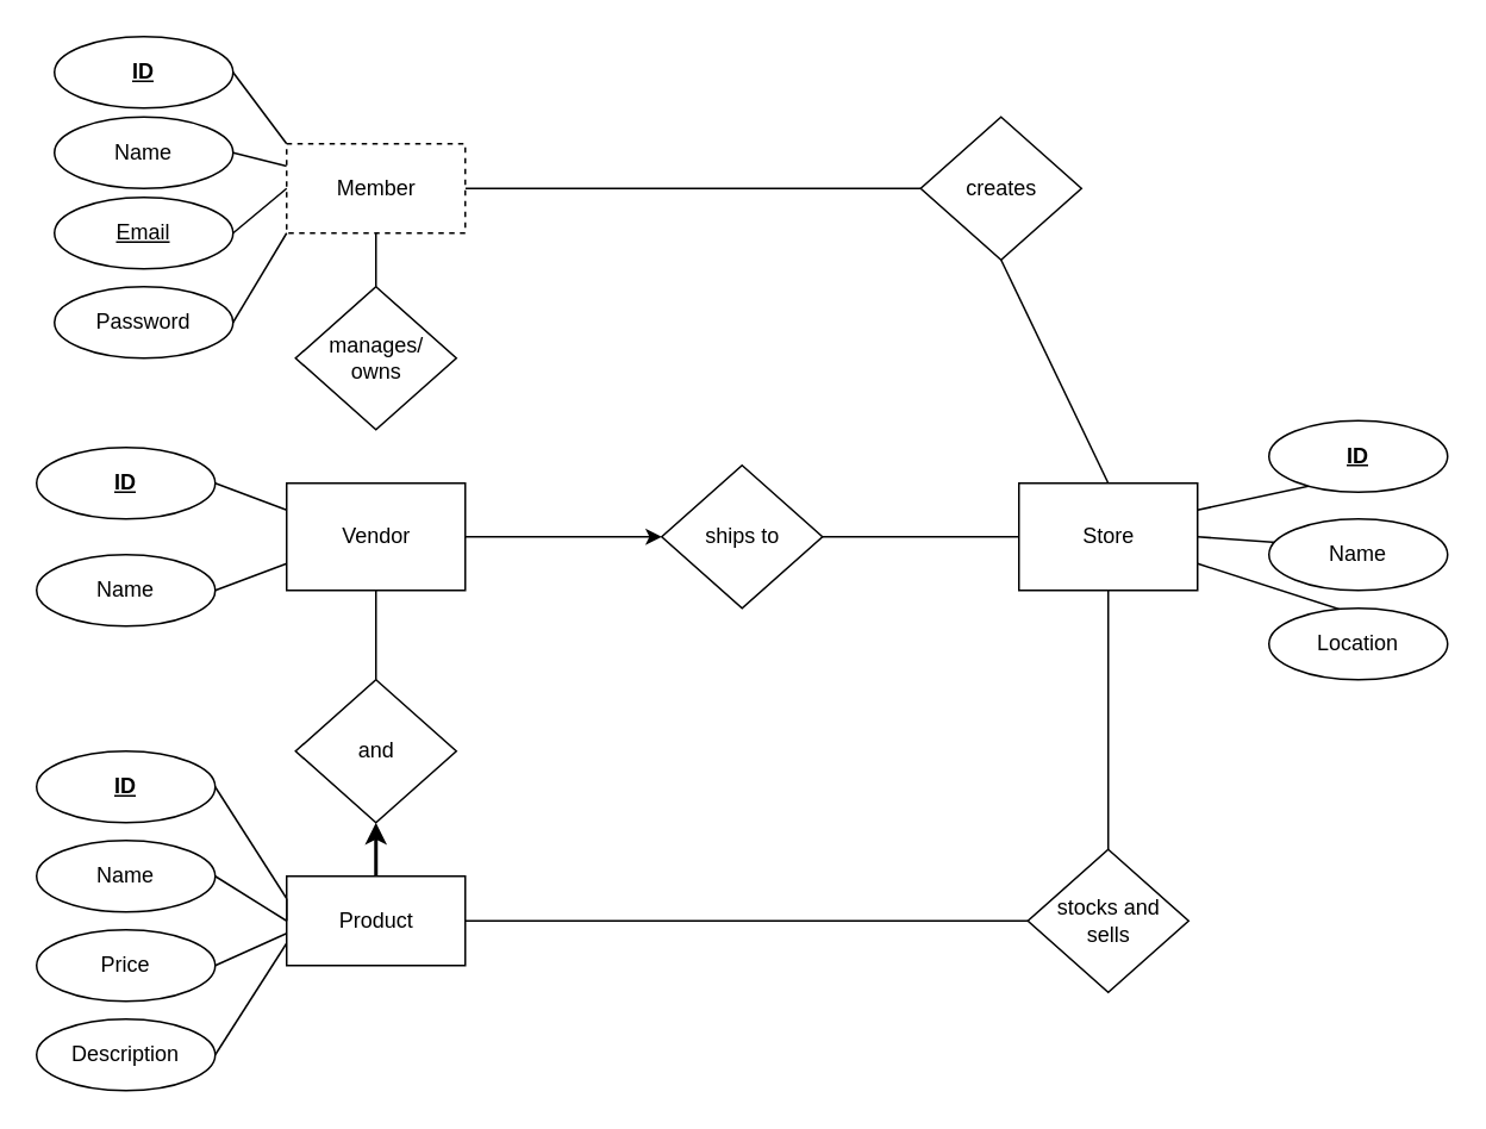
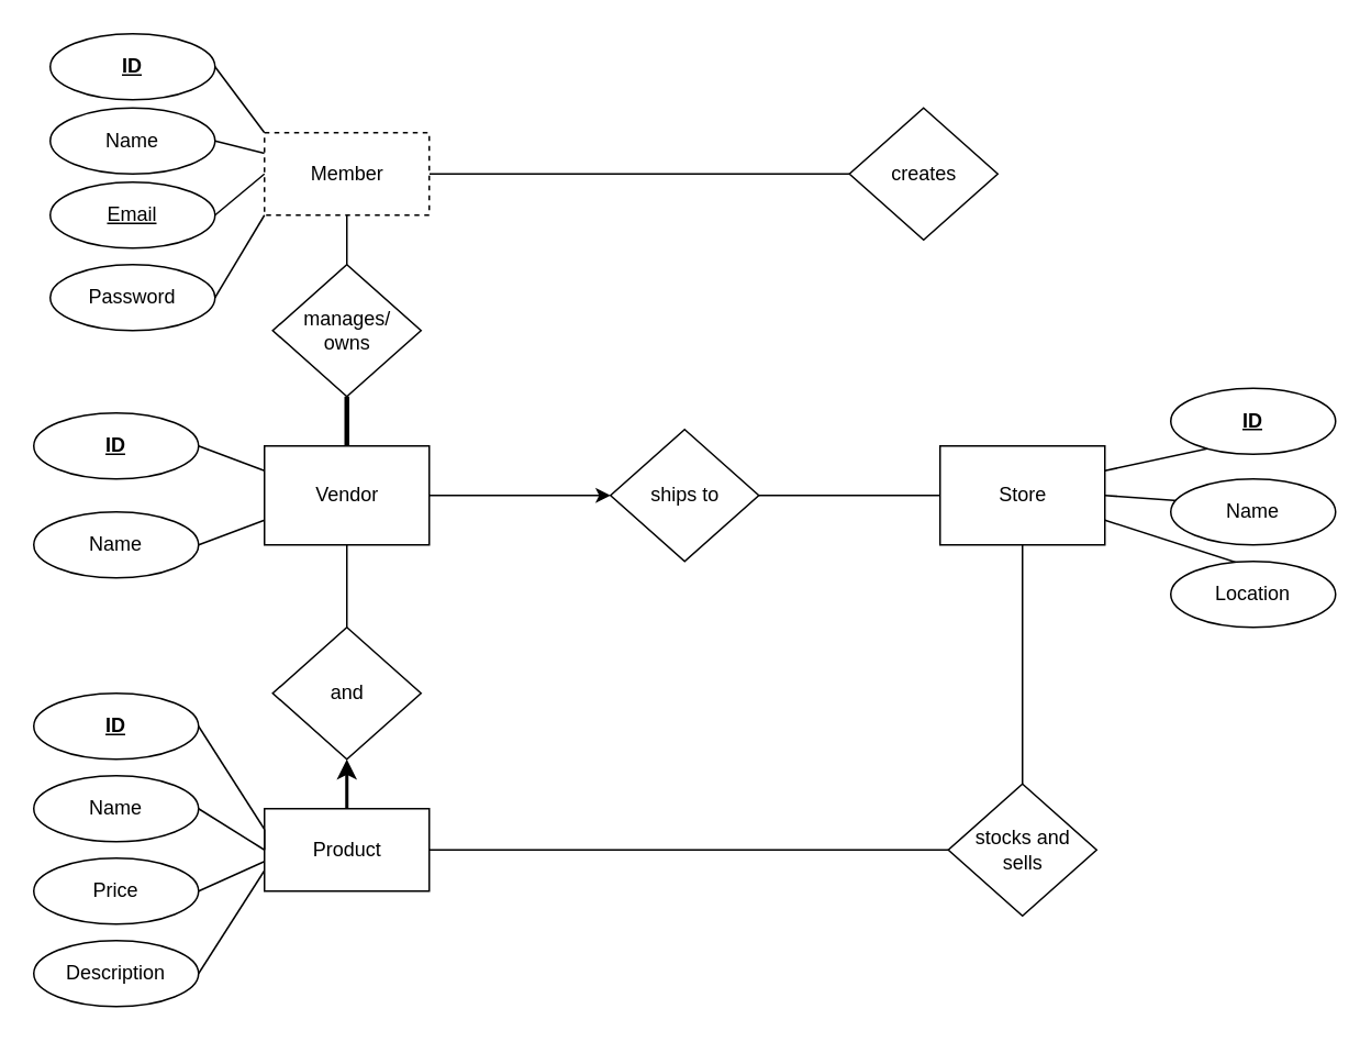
- <mxCell id="47" value="" style="endArrow=none;html=1;rounded=0;strokeWidth=1;entryX=0.5;entryY=1;entryDx=0;entryDy=0;exitX=0.5;exitY=0;exitDx=0;exitDy=0;" edge="1" parent="1" source="32" target="38"><mxGeometry width="50" height="50" relative="1" as="geometry"><mxPoint x="440" y="430" as="sourcePoint" /><mxPoint x="490" y="380" as="targetPoint" /><Array as="points" /></mxGeometry></mxCell>
+ <mxCell id="11" style="edgeStyle=none;orthogonalLoop=1;jettySize=auto;html=1;exitX=0.5;exitY=0;exitDx=0;exitDy=0;entryX=0.5;entryY=1;entryDx=0;entryDy=0;startArrow=none;startFill=0;endArrow=none;endFill=0;strokeColor=#000000;rounded=0;shadow=0;comic=0;jumpSize=6;strokeWidth=3;" parent="1" source="13" target="16" edge="1"><mxGeometry relative="1" as="geometry" /></mxCell>
